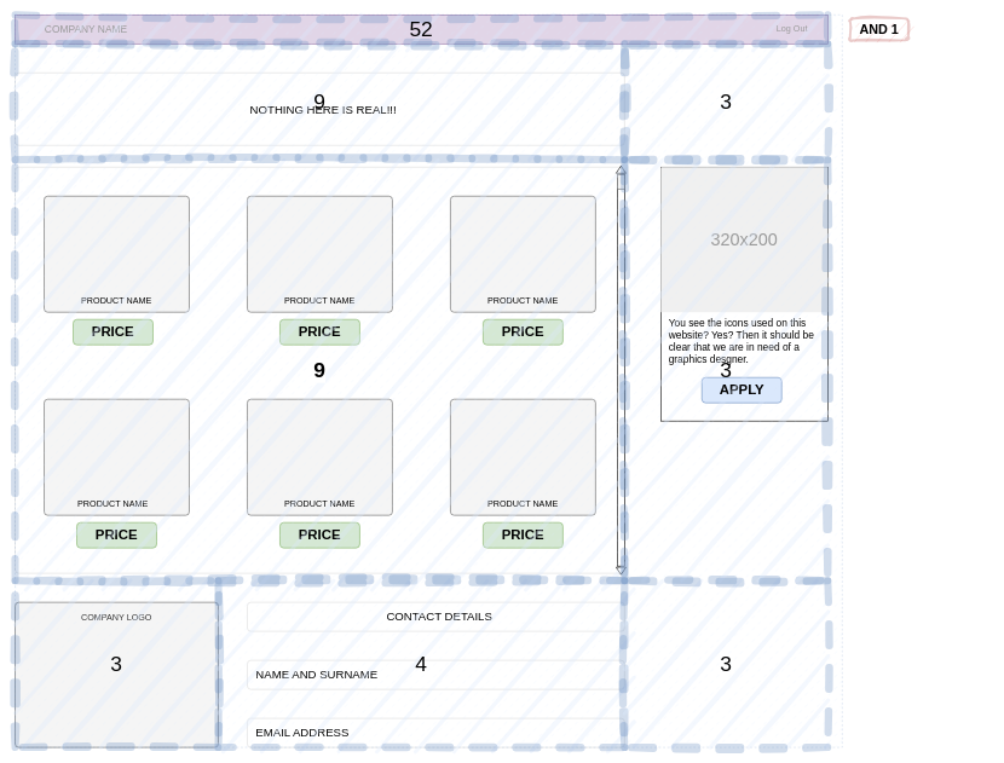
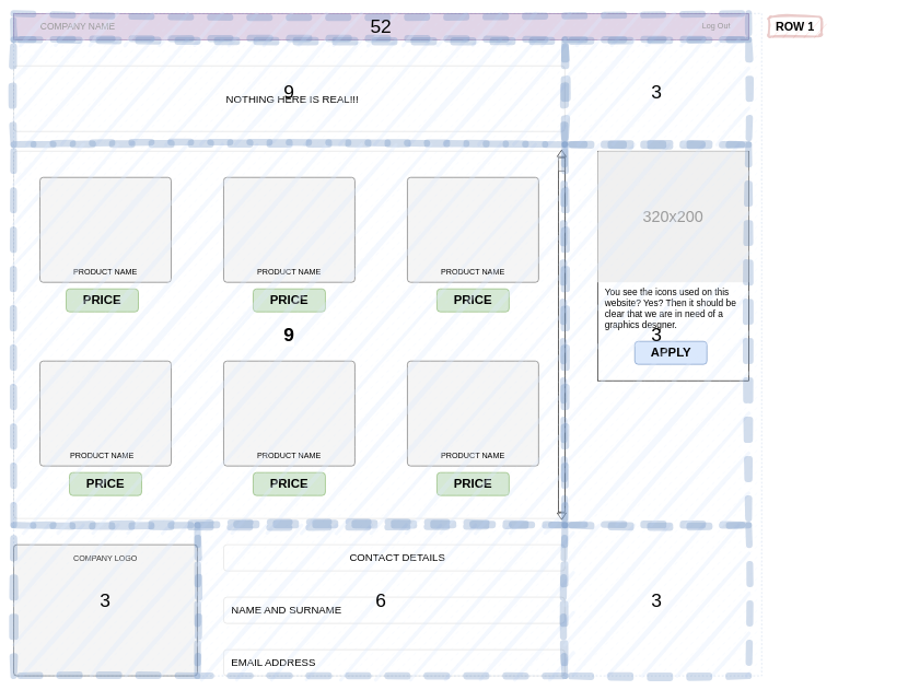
- <mxCell id="50" value="&lt;b&gt;&lt;font style=&quot;font-size: 18px;&quot;&gt;AND 1&lt;/font&gt;&lt;/b&gt;" style="text;html=1;strokeColor=#b85450;fillColor=#f8cecc;align=center;verticalAlign=middle;whiteSpace=wrap;rounded=1;strokeWidth=3;sketch=1;curveFitting=1;jiggle=2;opacity=30;" parent="49" vertex="1"><mxGeometry width="80" height="30" as="geometry" /></mxCell>
+ <mxCell id="50" value="&lt;b&gt;&lt;font style=&quot;font-size: 18px;&quot;&gt;ROW 1&lt;/font&gt;&lt;/b&gt;" style="text;html=1;strokeColor=#b85450;fillColor=#f8cecc;align=center;verticalAlign=middle;whiteSpace=wrap;rounded=1;strokeWidth=3;sketch=1;curveFitting=1;jiggle=2;opacity=30;" parent="49" vertex="1"><mxGeometry width="80" height="30" as="geometry" /></mxCell>
- <mxCell id="43" value="4" style="rounded=0;whiteSpace=wrap;html=1;dashed=1;fillColor=#dae8fc;strokeColor=#6c8ebf;strokeWidth=10;perimeterSpacing=2;fontSize=29;glass=0;shadow=0;opacity=30;sketch=1;curveFitting=1;jiggle=2;" parent="40" vertex="1"><mxGeometry x="280" y="780" width="560" height="230" as="geometry" /></mxCell>
+ <mxCell id="43" value="6" style="rounded=0;whiteSpace=wrap;html=1;dashed=1;fillColor=#dae8fc;strokeColor=#6c8ebf;strokeWidth=10;perimeterSpacing=2;fontSize=29;glass=0;shadow=0;opacity=30;sketch=1;curveFitting=1;jiggle=2;" parent="40" vertex="1"><mxGeometry x="280" y="780" width="560" height="230" as="geometry" /></mxCell>
